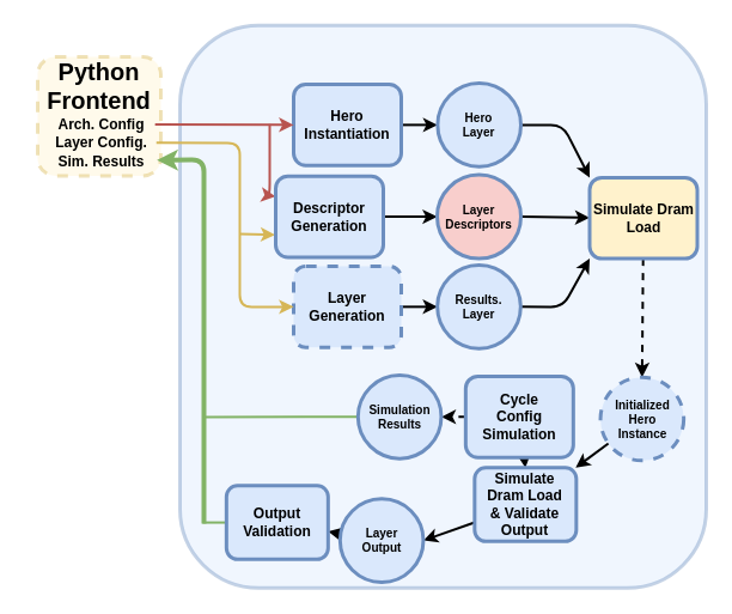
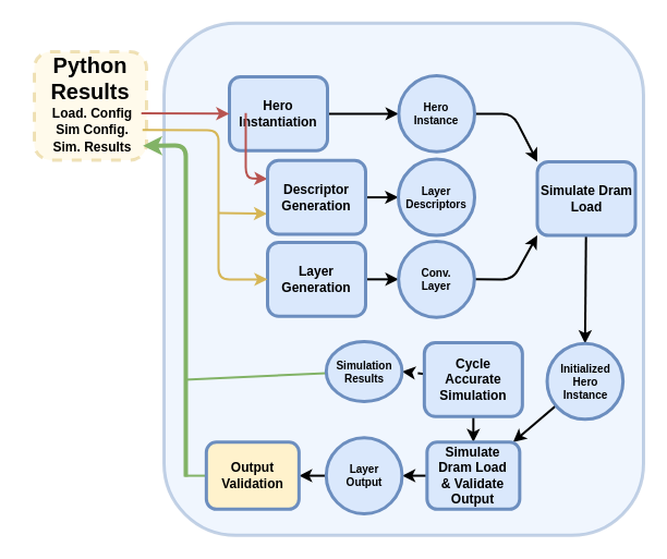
- <mxCell id="21" value="Python&lt;br&gt;Frontend" style="text;html=1;strokeColor=none;fillColor=none;align=center;verticalAlign=middle;whiteSpace=wrap;rounded=0;fontSize=20;fontStyle=1" vertex="1" parent="1"><mxGeometry x="20" y="56.44" width="125" height="30" as="geometry" /></mxCell>
+ <mxCell id="21" value="Python&lt;br&gt;Results" style="text;html=1;strokeColor=none;fillColor=none;align=center;verticalAlign=middle;whiteSpace=wrap;rounded=0;fontSize=20;fontStyle=1" vertex="1" parent="1"><mxGeometry x="20" y="56.44" width="125" height="30" as="geometry" /></mxCell>
- <mxCell id="4" value="Hero Instantiation" style="rounded=1;whiteSpace=wrap;html=1;fillColor=#dae8fc;strokeColor=#6c8ebf;glass=0;strokeWidth=3;verticalAlign=middle;fontStyle=1;fontSize=12;" vertex="1" parent="1"><mxGeometry x="245" y="70.01" width="90" height="67.74" as="geometry" /></mxCell>
+ <mxCell id="4" value="Hero Instantiation" style="rounded=1;whiteSpace=wrap;html=1;fillColor=#dae8fc;strokeColor=#6c8ebf;glass=0;strokeWidth=3;verticalAlign=middle;fontStyle=1;fontSize=12;" vertex="1" parent="1"><mxGeometry x="210" y="70.01" width="90" height="67.74" as="geometry" /></mxCell>
- <mxCell id="25" value="Arch. Config" style="text;html=1;align=center;verticalAlign=middle;resizable=0;points=[];autosize=1;strokeColor=none;fillColor=none;fontSize=12;fontStyle=1" vertex="1" parent="1"><mxGeometry x="39.25" y="93.57" width="90" height="20" as="geometry" /></mxCell>
+ <mxCell id="25" value="Load. Config" style="text;html=1;align=center;verticalAlign=middle;resizable=0;points=[];autosize=1;strokeColor=none;fillColor=none;fontSize=12;fontStyle=1" vertex="1" parent="1"><mxGeometry x="39.25" y="93.57" width="90" height="20" as="geometry" /></mxCell>
- <mxCell id="19" value="&lt;b style=&quot;font-size: 10px&quot;&gt;Hero &lt;br&gt;Layer&lt;/b&gt;" style="ellipse;whiteSpace=wrap;html=1;aspect=fixed;rounded=1;fontSize=10;strokeWidth=3;fillColor=#dae8fc;strokeColor=#6c8ebf;" vertex="1" parent="1"><mxGeometry x="365.37" y="69.06" width="69.63" height="69.63" as="geometry" /></mxCell>
+ <mxCell id="19" value="&lt;b style=&quot;font-size: 10px&quot;&gt;Hero &lt;br&gt;Instance&lt;/b&gt;" style="ellipse;whiteSpace=wrap;html=1;aspect=fixed;rounded=1;fontSize=10;strokeWidth=3;fillColor=#dae8fc;strokeColor=#6c8ebf;" vertex="1" parent="1"><mxGeometry x="365.37" y="69.06" width="69.63" height="69.63" as="geometry" /></mxCell>
- <mxCell id="24" value="Layer Config." style="text;html=1;align=center;verticalAlign=middle;resizable=0;points=[];autosize=1;strokeColor=none;fillColor=none;fontSize=12;fontStyle=1" vertex="1" parent="1"><mxGeometry x="39.25" y="108.63" width="90" height="20" as="geometry" /></mxCell>
+ <mxCell id="24" value="Sim Config." style="text;html=1;align=center;verticalAlign=middle;resizable=0;points=[];autosize=1;strokeColor=none;fillColor=none;fontSize=12;fontStyle=1" vertex="1" parent="1"><mxGeometry x="39.25" y="108.63" width="90" height="20" as="geometry" /></mxCell>
- <mxCell id="8" value="Descriptor&lt;br&gt;Generation" style="rounded=1;whiteSpace=wrap;html=1;fillColor=#dae8fc;strokeColor=#6c8ebf;glass=0;strokeWidth=3;verticalAlign=middle;fontStyle=1;fontSize=12;" vertex="1" parent="1"><mxGeometry x="230" y="146.75" width="90" height="67.74" as="geometry" /></mxCell>
+ <mxCell id="8" value="Descriptor&lt;br&gt;Generation" style="rounded=1;whiteSpace=wrap;html=1;fillColor=#dae8fc;strokeColor=#6c8ebf;glass=0;strokeWidth=3;verticalAlign=middle;fontStyle=1;fontSize=12;" vertex="1" parent="1"><mxGeometry x="245" y="146.75" width="90" height="67.74" as="geometry" /></mxCell>
- <mxCell id="12" value="&lt;b style=&quot;font-size: 10px;&quot;&gt;Layer&lt;br style=&quot;font-size: 10px;&quot;&gt;Descriptors&lt;/b&gt;" style="ellipse;whiteSpace=wrap;html=1;aspect=fixed;rounded=1;fontSize=10;strokeWidth=3;fillColor=#f8cecc;strokeColor=#6c8ebf;" vertex="1" parent="1"><mxGeometry x="365" y="145.62" width="70" height="70" as="geometry" /></mxCell>
+ <mxCell id="12" value="&lt;b style=&quot;font-size: 10px;&quot;&gt;Layer&lt;br style=&quot;font-size: 10px;&quot;&gt;Descriptors&lt;/b&gt;" style="ellipse;whiteSpace=wrap;html=1;aspect=fixed;rounded=1;fontSize=10;strokeWidth=3;fillColor=#dae8fc;strokeColor=#6c8ebf;" vertex="1" parent="1"><mxGeometry x="365" y="145.62" width="70" height="70" as="geometry" /></mxCell>
- <mxCell id="11" style="edgeStyle=none;html=1;fontSize=10;startArrow=none;startFill=0;endArrow=classic;endFill=1;strokeWidth=2;" edge="1" parent="1" source="12" target="14"><mxGeometry relative="1" as="geometry" /></mxCell>
- <mxCell id="14" value="Simulate Dram Load" style="rounded=1;whiteSpace=wrap;html=1;fillColor=#fff2cc;strokeColor=#6c8ebf;glass=0;strokeWidth=3;verticalAlign=middle;fontStyle=1;fontSize=12;" vertex="1" parent="1"><mxGeometry x="492.5" y="147.88" width="90" height="67.74" as="geometry" /></mxCell>
+ <mxCell id="14" value="Simulate Dram Load" style="rounded=1;whiteSpace=wrap;html=1;fillColor=#dae8fc;strokeColor=#6c8ebf;glass=0;strokeWidth=3;verticalAlign=middle;fontStyle=1;fontSize=12;" vertex="1" parent="1"><mxGeometry x="492.5" y="147.88" width="90" height="67.74" as="geometry" /></mxCell>
- <mxCell id="10" value="Layer Generation" style="rounded=1;whiteSpace=wrap;html=1;fillColor=#dae8fc;strokeColor=#6c8ebf;glass=0;strokeWidth=3;verticalAlign=middle;fontStyle=1;fontSize=12;dashed=1;" vertex="1" parent="1"><mxGeometry x="245" y="221.98" width="90" height="67.74" as="geometry" /></mxCell>
+ <mxCell id="10" value="Layer Generation" style="rounded=1;whiteSpace=wrap;html=1;fillColor=#dae8fc;strokeColor=#6c8ebf;glass=0;strokeWidth=3;verticalAlign=middle;fontStyle=1;fontSize=12;" vertex="1" parent="1"><mxGeometry x="245" y="221.98" width="90" height="67.74" as="geometry" /></mxCell>
- <mxCell id="28" value="&lt;b style=&quot;font-size: 10px;&quot;&gt;Results.&lt;br style=&quot;font-size: 10px;&quot;&gt;Layer&lt;/b&gt;" style="ellipse;whiteSpace=wrap;html=1;aspect=fixed;rounded=1;fontSize=10;strokeWidth=3;fillColor=#dae8fc;strokeColor=#6c8ebf;" vertex="1" parent="1"><mxGeometry x="365.19" y="221.04" width="69.63" height="69.63" as="geometry" /></mxCell>
+ <mxCell id="28" value="&lt;b style=&quot;font-size: 10px;&quot;&gt;Conv.&lt;br style=&quot;font-size: 10px;&quot;&gt;Layer&lt;/b&gt;" style="ellipse;whiteSpace=wrap;html=1;aspect=fixed;rounded=1;fontSize=10;strokeWidth=3;fillColor=#dae8fc;strokeColor=#6c8ebf;" vertex="1" parent="1"><mxGeometry x="365.19" y="221.04" width="69.63" height="69.63" as="geometry" /></mxCell>
- <mxCell id="13" style="edgeStyle=none;html=1;entryX=0.5;entryY=0;entryDx=0;entryDy=0;fontSize=10;startArrow=none;startFill=0;endArrow=classic;endFill=1;strokeWidth=2;dashed=1;" edge="1" parent="1" source="14" target="30"><mxGeometry relative="1" as="geometry" /></mxCell>
+ <mxCell id="13" style="edgeStyle=none;html=1;entryX=0.5;entryY=0;entryDx=0;entryDy=0;fontSize=10;startArrow=none;startFill=0;endArrow=classic;endFill=1;strokeWidth=2;" edge="1" parent="1" source="14" target="30"><mxGeometry relative="1" as="geometry" /></mxCell>
- <mxCell id="34" value="&lt;b&gt;Simulation Results&lt;/b&gt;" style="ellipse;whiteSpace=wrap;html=1;aspect=fixed;rounded=1;fontSize=10;strokeWidth=3;fillColor=#dae8fc;strokeColor=#6c8ebf;" vertex="1" parent="1"><mxGeometry x="298.84" y="313" width="69.63" height="69.63" as="geometry" /></mxCell>
+ <mxCell id="34" value="&lt;b&gt;Simulation Results&lt;/b&gt;" style="ellipse;whiteSpace=wrap;html=1;aspect=fixed;rounded=1;fontSize=10;strokeWidth=3;fillColor=#dae8fc;strokeColor=#6c8ebf;" vertex="1" parent="1"><mxGeometry x="298.84" y="313" width="69.63" height="55" as="geometry" /></mxCell>
- <mxCell id="17" value="Cycle &lt;br&gt;Config&lt;br&gt;Simulation" style="rounded=1;whiteSpace=wrap;html=1;fillColor=#dae8fc;strokeColor=#6c8ebf;glass=0;strokeWidth=3;verticalAlign=middle;fontStyle=1;fontSize=12;" vertex="1" parent="1"><mxGeometry x="388.84" y="313.94" width="90" height="67.74" as="geometry" /></mxCell>
+ <mxCell id="17" value="Cycle &lt;br&gt;Accurate&lt;br&gt;Simulation" style="rounded=1;whiteSpace=wrap;html=1;fillColor=#dae8fc;strokeColor=#6c8ebf;glass=0;strokeWidth=3;verticalAlign=middle;fontStyle=1;fontSize=12;" vertex="1" parent="1"><mxGeometry x="388.84" y="313.94" width="90" height="67.74" as="geometry" /></mxCell>
- <mxCell id="30" value="&lt;b style=&quot;font-size: 10px&quot;&gt;Initialized&lt;br style=&quot;font-size: 10px&quot;&gt;Hero&lt;br style=&quot;font-size: 10px&quot;&gt;Instance&lt;/b&gt;" style="ellipse;whiteSpace=wrap;html=1;aspect=fixed;rounded=1;fontSize=10;strokeWidth=3;fillColor=#dae8fc;strokeColor=#6c8ebf;dashed=1;" vertex="1" parent="1"><mxGeometry x="501.53" y="314.73" width="69.63" height="69.63" as="geometry" /></mxCell>
+ <mxCell id="30" value="&lt;b style=&quot;font-size: 10px&quot;&gt;Initialized&lt;br style=&quot;font-size: 10px&quot;&gt;Hero&lt;br style=&quot;font-size: 10px&quot;&gt;Instance&lt;/b&gt;" style="ellipse;whiteSpace=wrap;html=1;aspect=fixed;rounded=1;fontSize=10;strokeWidth=3;fillColor=#dae8fc;strokeColor=#6c8ebf;" vertex="1" parent="1"><mxGeometry x="501.53" y="314.73" width="69.63" height="69.63" as="geometry" /></mxCell>
- <mxCell id="32" value="Simulate &lt;br&gt;Dram Load&lt;br&gt;&amp;amp; Validate Output" style="rounded=1;whiteSpace=wrap;html=1;fillColor=#dae8fc;strokeColor=#6c8ebf;glass=0;strokeWidth=3;verticalAlign=middle;fontStyle=1;fontSize=12;" vertex="1" parent="1"><mxGeometry x="396.34" y="390.31" width="85" height="61.54" as="geometry" /></mxCell>
+ <mxCell id="32" value="Simulate &lt;br&gt;Dram Load&lt;br&gt;&amp;amp; Validate Output" style="rounded=1;whiteSpace=wrap;html=1;fillColor=#dae8fc;strokeColor=#6c8ebf;glass=0;strokeWidth=3;verticalAlign=middle;fontStyle=1;fontSize=12;" vertex="1" parent="1"><mxGeometry x="391.34" y="405.31" width="85" height="61.54" as="geometry" /></mxCell>
- <mxCell id="39" value="Output Validation" style="rounded=1;whiteSpace=wrap;html=1;fillColor=#dae8fc;strokeColor=#6c8ebf;glass=0;strokeWidth=3;verticalAlign=middle;fontStyle=1;fontSize=12;" vertex="1" parent="1"><mxGeometry x="188.84" y="405.31" width="85" height="61.54" as="geometry" /></mxCell>
+ <mxCell id="39" value="Output Validation" style="rounded=1;whiteSpace=wrap;html=1;fillColor=#fff2cc;strokeColor=#6c8ebf;glass=0;strokeWidth=3;verticalAlign=middle;fontStyle=1;fontSize=12;" vertex="1" parent="1"><mxGeometry x="188.84" y="405.31" width="85" height="61.54" as="geometry" /></mxCell>
- <mxCell id="36" value="&lt;b&gt;Layer &lt;br&gt;Output&lt;/b&gt;" style="ellipse;whiteSpace=wrap;html=1;aspect=fixed;rounded=1;fontSize=10;strokeWidth=3;fillColor=#dae8fc;strokeColor=#6c8ebf;" vertex="1" parent="1"><mxGeometry x="283.84" y="416.27" width="69.63" height="69.63" as="geometry" /></mxCell>
+ <mxCell id="36" value="&lt;b&gt;Layer &lt;br&gt;Output&lt;/b&gt;" style="ellipse;whiteSpace=wrap;html=1;aspect=fixed;rounded=1;fontSize=10;strokeWidth=3;fillColor=#dae8fc;strokeColor=#6c8ebf;" vertex="1" parent="1"><mxGeometry x="298.84" y="401.27" width="69.63" height="69.63" as="geometry" /></mxCell>
